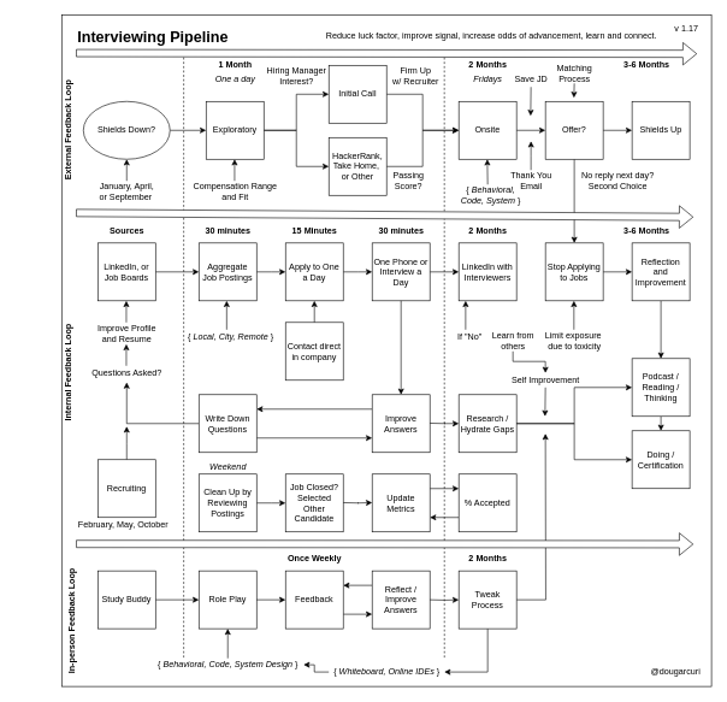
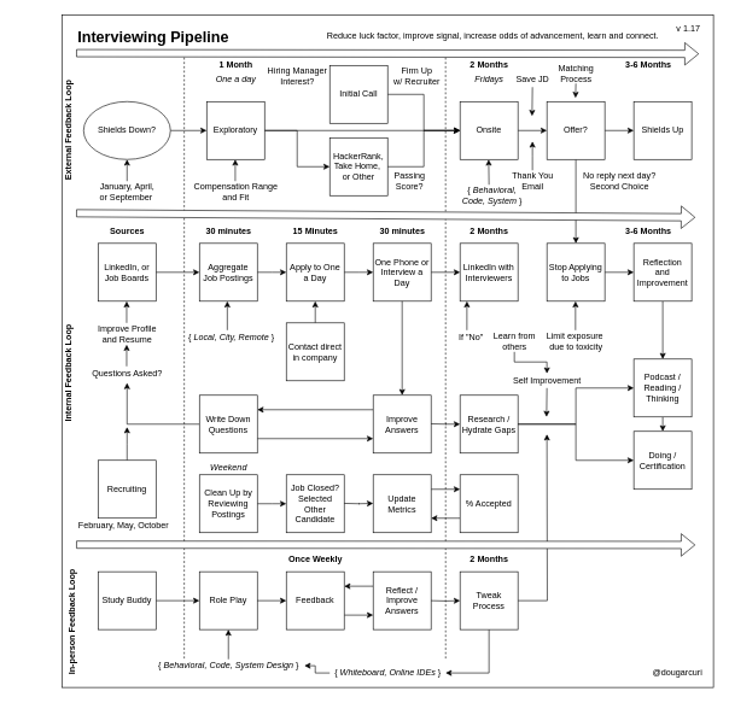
- <mxCell id="6" style="edgeStyle=orthogonalEdgeStyle;rounded=0;orthogonalLoop=1;jettySize=auto;html=1;exitX=1;exitY=0.5;exitDx=0;exitDy=0;entryX=0;entryY=0.5;entryDx=0;entryDy=0;" parent="1" source="7" target="9" edge="1"><mxGeometry relative="1" as="geometry" /></mxCell>
+ <mxCell id="6" style="edgeStyle=orthogonalEdgeStyle;rounded=0;orthogonalLoop=1;jettySize=auto;html=1;exitX=1;exitY=0.5;exitDx=0;exitDy=0;" parent="1" source="7" target="11" edge="1"><mxGeometry relative="1" as="geometry" /></mxCell>
